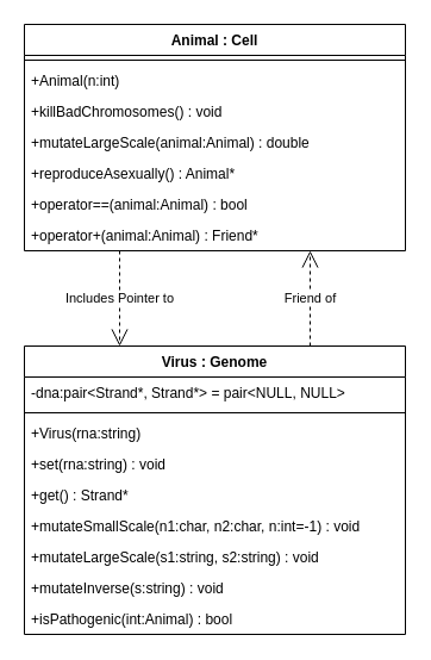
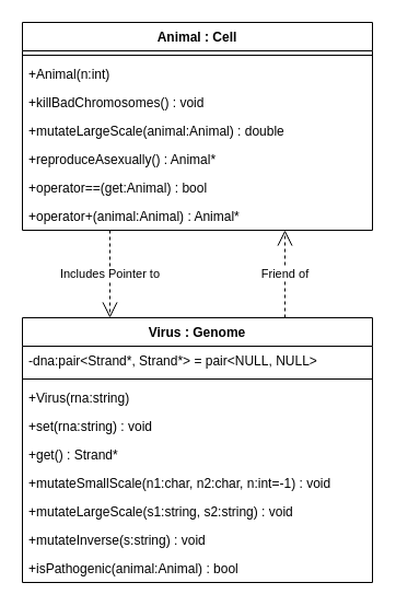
- <mxCell id="18" value="+operator==(animal:Animal) : bool" style="text;align=left;verticalAlign=top;spacingLeft=4;spacingRight=4;overflow=hidden;rotatable=0;points=[[0,0.5],[1,0.5]];portConstraint=eastwest;" vertex="1" parent="12"><mxGeometry y="138" width="320" height="26" as="geometry" /></mxCell>
+ <mxCell id="18" value="+operator==(get:Animal) : bool" style="text;align=left;verticalAlign=top;spacingLeft=4;spacingRight=4;overflow=hidden;rotatable=0;points=[[0,0.5],[1,0.5]];portConstraint=eastwest;" vertex="1" parent="12"><mxGeometry y="138" width="320" height="26" as="geometry" /></mxCell>
- <mxCell id="19" value="+operator+(animal:Animal) : Friend*" style="text;align=left;verticalAlign=top;spacingLeft=4;spacingRight=4;overflow=hidden;rotatable=0;points=[[0,0.5],[1,0.5]];portConstraint=eastwest;" vertex="1" parent="12"><mxGeometry y="164" width="320" height="26" as="geometry" /></mxCell>
+ <mxCell id="19" value="+operator+(animal:Animal) : Animal*" style="text;align=left;verticalAlign=top;spacingLeft=4;spacingRight=4;overflow=hidden;rotatable=0;points=[[0,0.5],[1,0.5]];portConstraint=eastwest;" vertex="1" parent="12"><mxGeometry y="164" width="320" height="26" as="geometry" /></mxCell>
- <mxCell id="11" value="+isPathogenic(int:Animal) : bool" style="text;align=left;verticalAlign=top;spacingLeft=4;spacingRight=4;overflow=hidden;rotatable=0;points=[[0,0.5],[1,0.5]];portConstraint=eastwest;" vertex="1" parent="2"><mxGeometry y="216" width="320" height="26" as="geometry" /></mxCell>
+ <mxCell id="11" value="+isPathogenic(animal:Animal) : bool" style="text;align=left;verticalAlign=top;spacingLeft=4;spacingRight=4;overflow=hidden;rotatable=0;points=[[0,0.5],[1,0.5]];portConstraint=eastwest;" vertex="1" parent="2"><mxGeometry y="216" width="320" height="26" as="geometry" /></mxCell>
